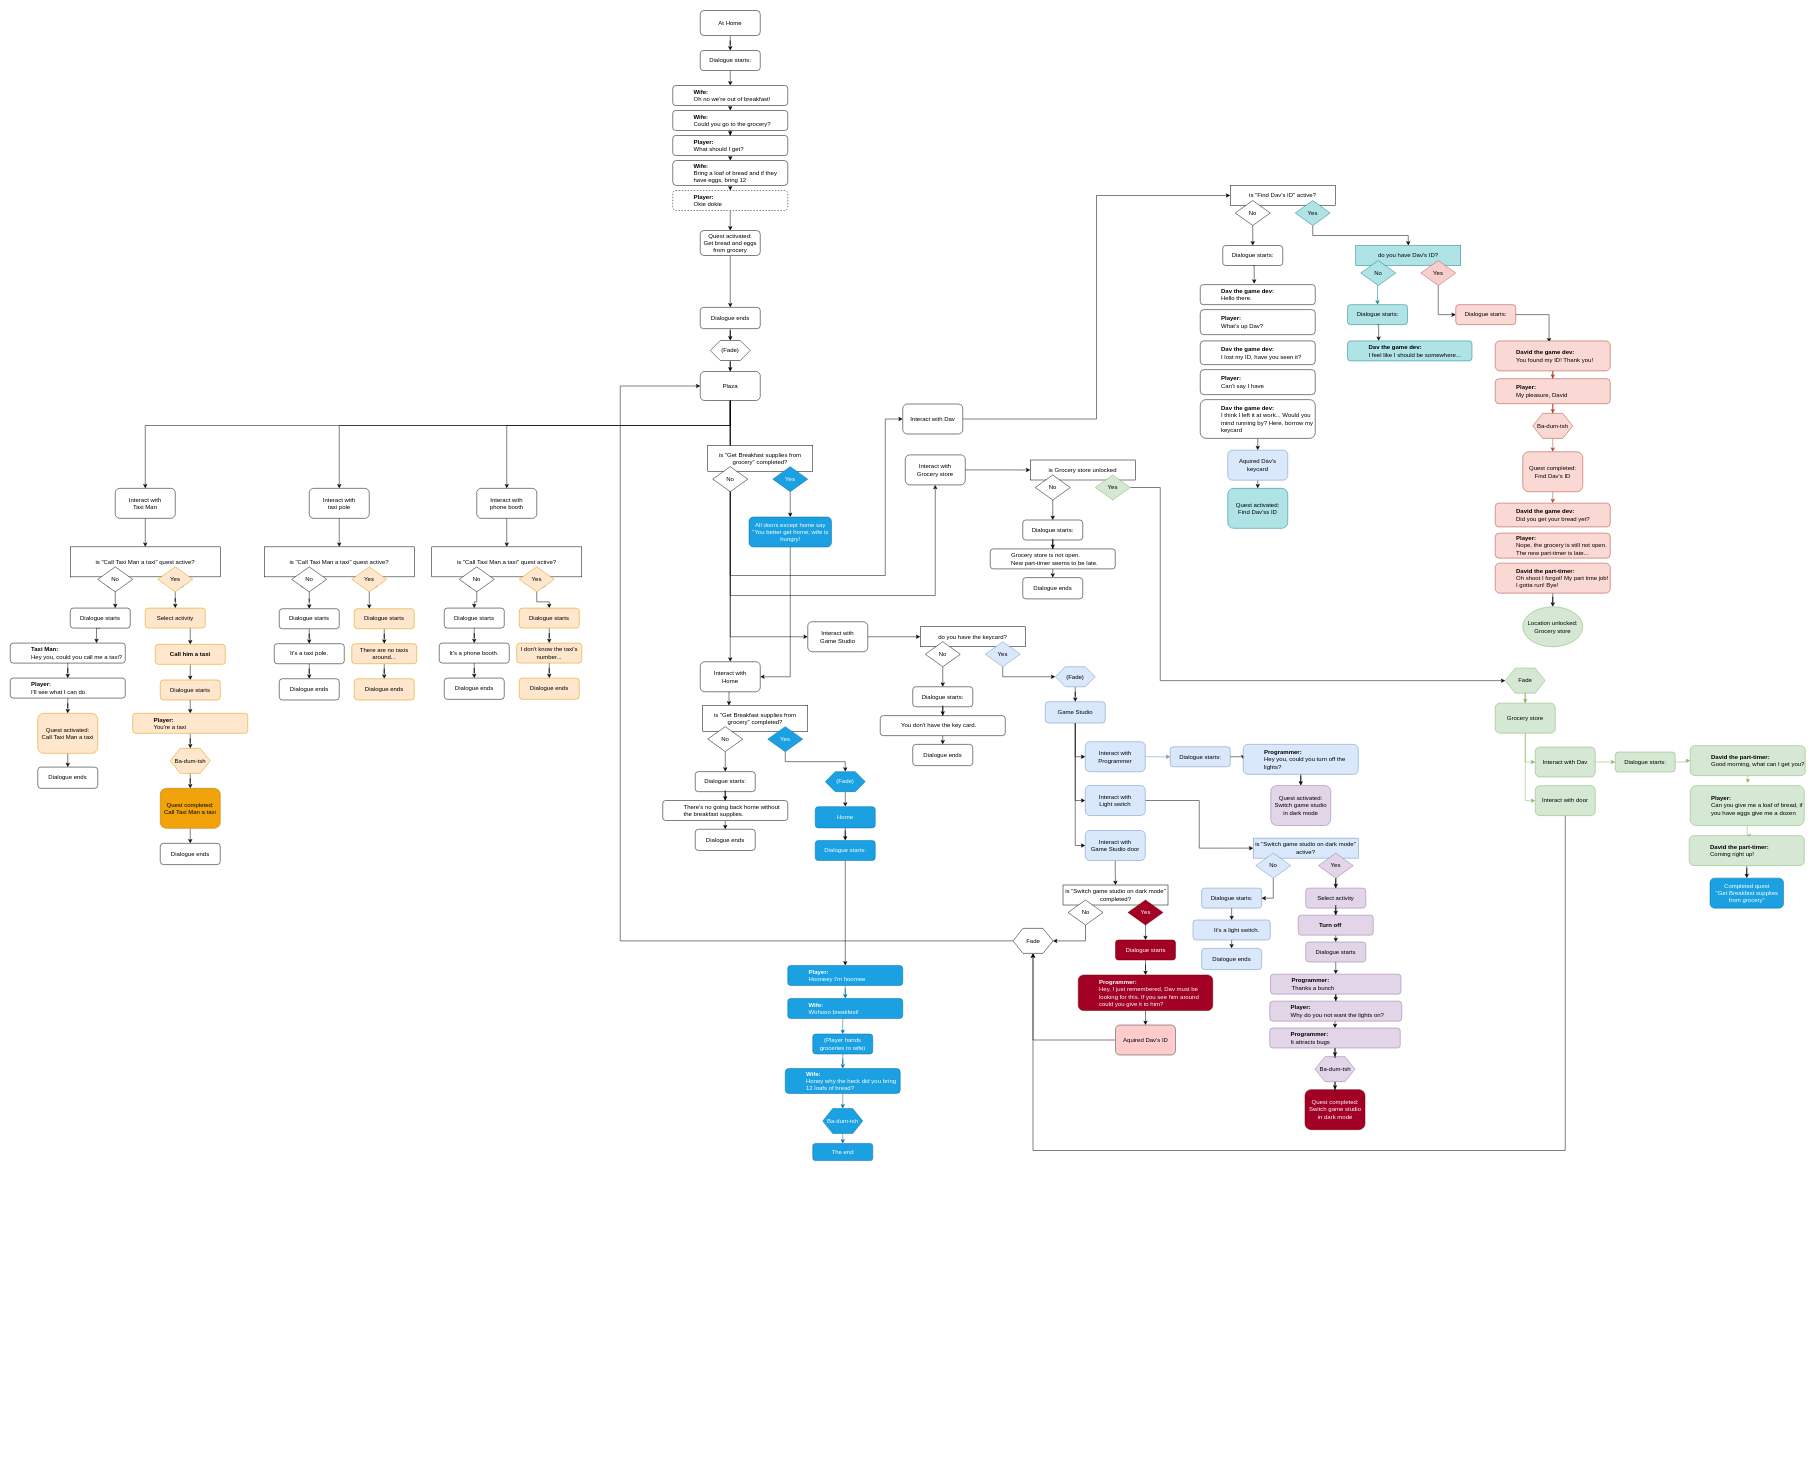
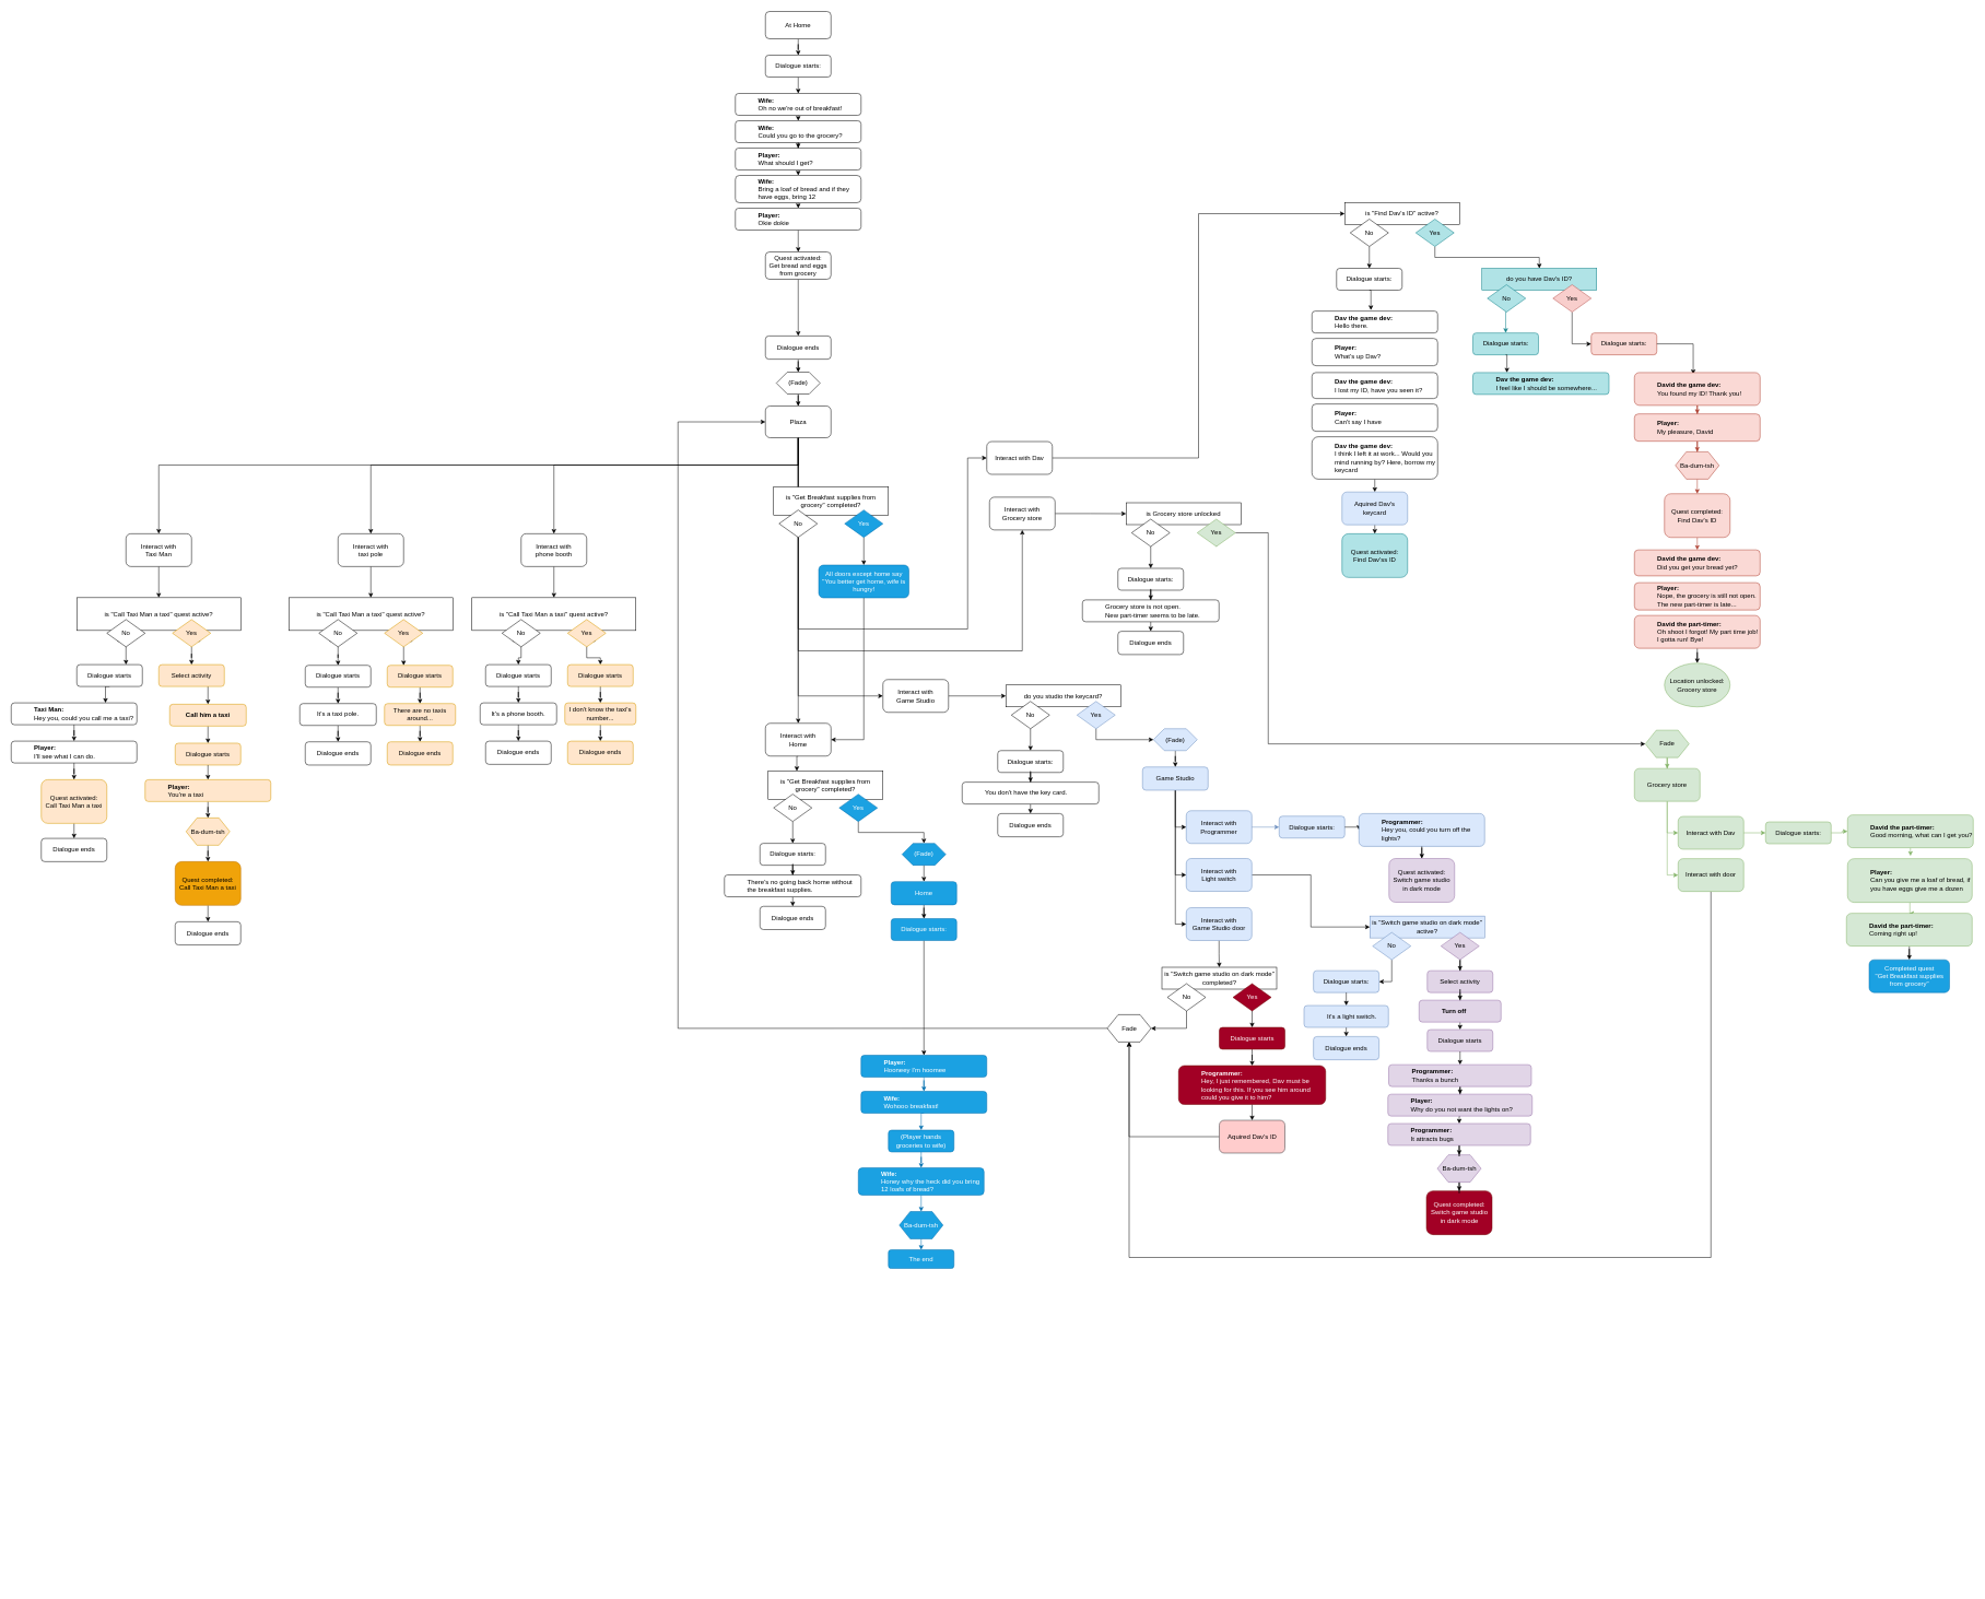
- <mxCell id="15" value="&lt;blockquote style=&quot;margin: 0 0 0 40px; border: none; padding: 0px;&quot;&gt;&lt;b&gt;Player:&lt;br&gt;&lt;/b&gt;Okie dokie&lt;/blockquote&gt;" style="rounded=1;whiteSpace=wrap;html=1;fontSize=12;glass=0;strokeWidth=1;shadow=0;align=left;dashed=1;" parent="1" vertex="1"><mxGeometry x="1345" y="380" width="230" height="40" as="geometry" /></mxCell>
+ <mxCell id="15" value="&lt;blockquote style=&quot;margin: 0 0 0 40px; border: none; padding: 0px;&quot;&gt;&lt;b&gt;Player:&lt;br&gt;&lt;/b&gt;Okie dokie&lt;/blockquote&gt;" style="rounded=1;whiteSpace=wrap;html=1;fontSize=12;glass=0;strokeWidth=1;shadow=0;align=left;" parent="1" vertex="1"><mxGeometry x="1345" y="380" width="230" height="40" as="geometry" /></mxCell>
- <mxCell id="142" value="do you have the keycard?" style="rounded=0;whiteSpace=wrap;html=1;" parent="1" vertex="1"><mxGeometry x="1840" y="1252.5" width="210" height="40" as="geometry" /></mxCell>
+ <mxCell id="142" value="do you studio the keycard?" style="rounded=0;whiteSpace=wrap;html=1;" parent="1" vertex="1"><mxGeometry x="1840" y="1252.5" width="210" height="40" as="geometry" /></mxCell>
